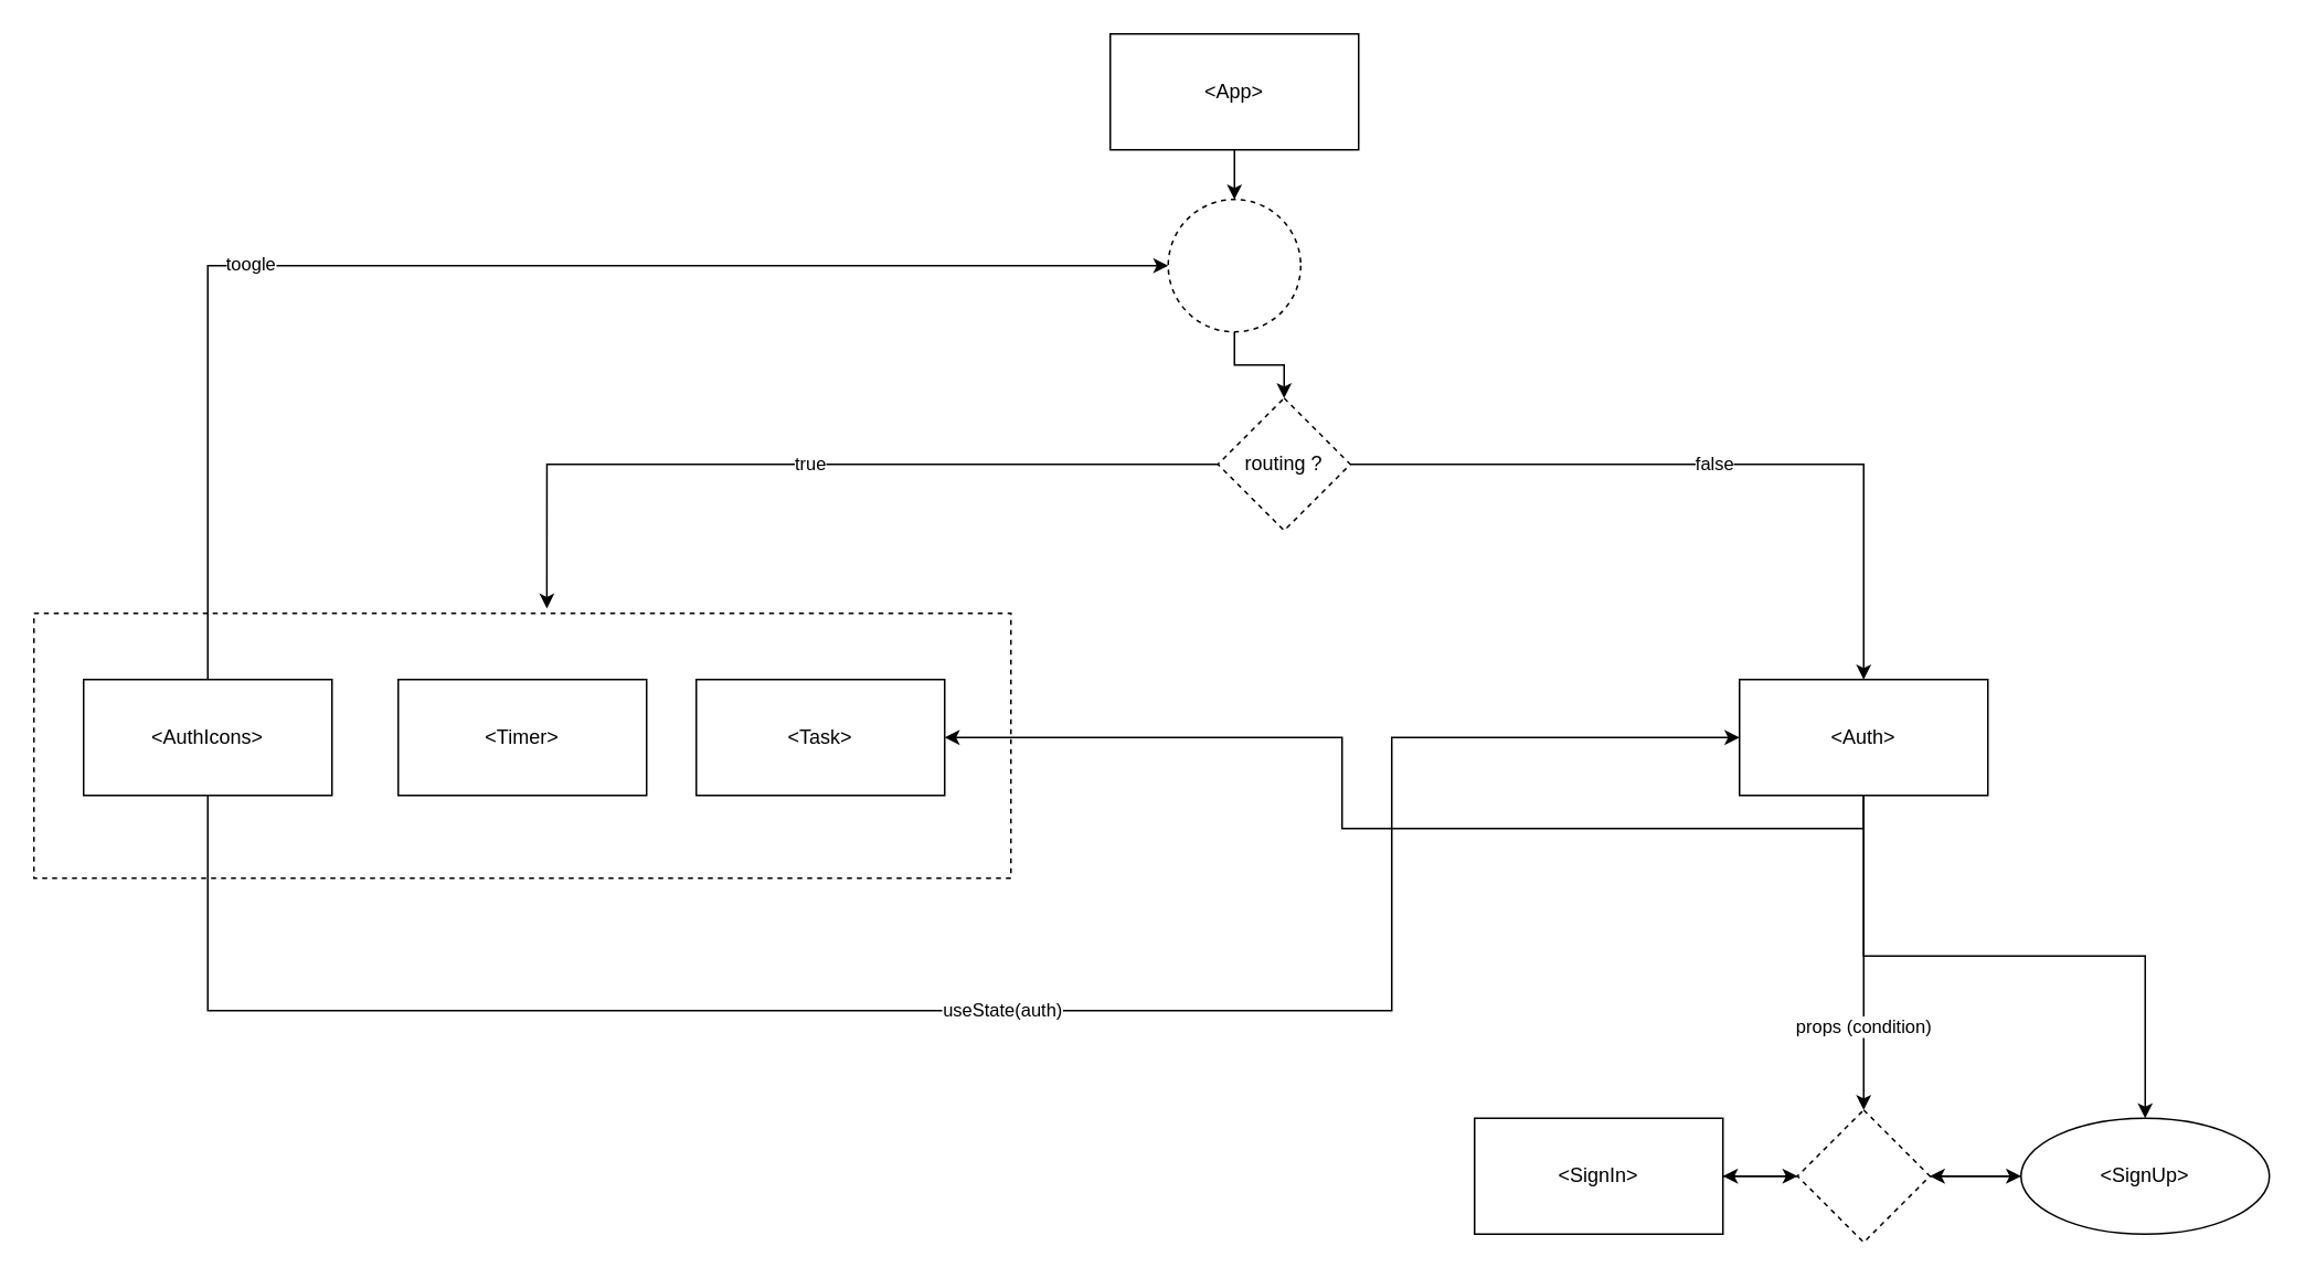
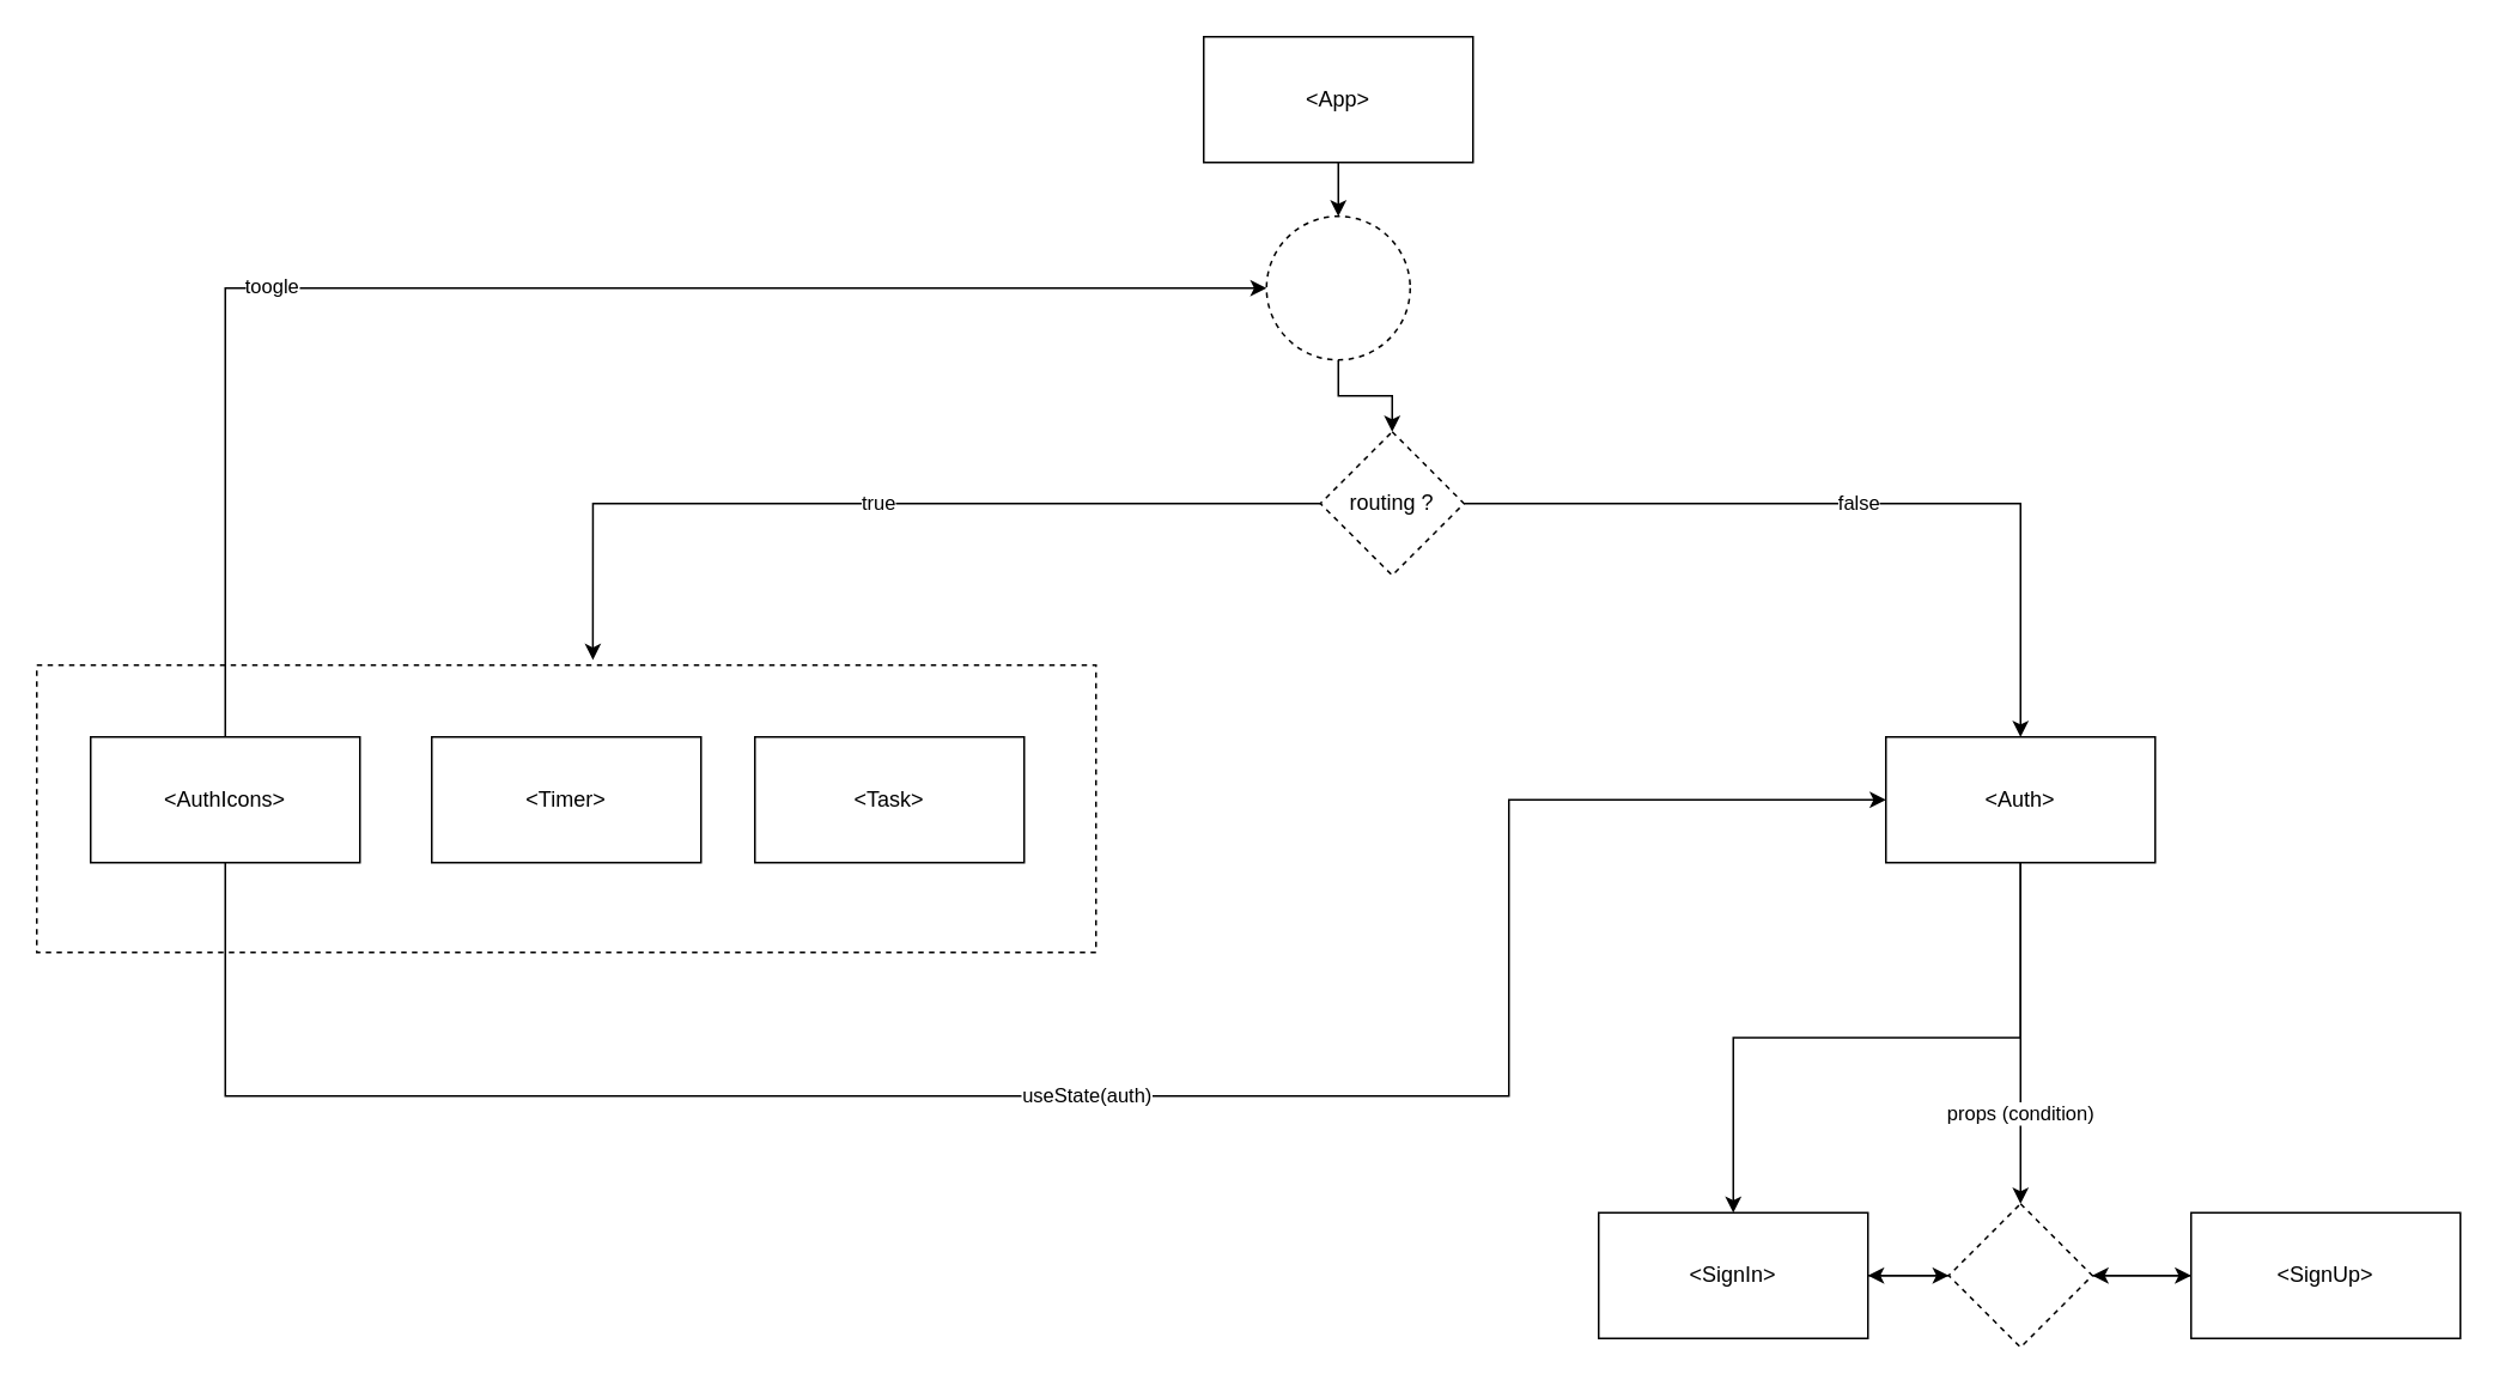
- <mxCell id="13" style="edgeStyle=orthogonalEdgeStyle;rounded=0;orthogonalLoop=1;jettySize=auto;html=1;exitX=0.5;exitY=1;exitDx=0;exitDy=0;" edge="1" parent="2" source="4" target="9"><mxGeometry relative="1" as="geometry" /></mxCell>
+ <mxCell id="13" style="edgeStyle=orthogonalEdgeStyle;rounded=0;orthogonalLoop=1;jettySize=auto;html=1;exitX=0.5;exitY=1;exitDx=0;exitDy=0;" edge="1" parent="2" source="4" target="12"><mxGeometry relative="1" as="geometry" /></mxCell>
- <mxCell id="11" style="edgeStyle=orthogonalEdgeStyle;rounded=0;orthogonalLoop=1;jettySize=auto;html=1;exitX=0.5;exitY=1;exitDx=0;exitDy=0;" edge="1" parent="2" source="4" target="10"><mxGeometry relative="1" as="geometry"><Array as="points"><mxPoint x="1105" y="557" /><mxPoint x="1275" y="557" /></Array></mxGeometry></mxCell>
- <mxCell id="10" value="&amp;lt;SignUp&amp;gt;" style="ellipse;whiteSpace=wrap;html=1;" vertex="1" parent="2"><mxGeometry x="1200" y="655" width="150" height="70" as="geometry" /></mxCell>
+ <mxCell id="10" value="&amp;lt;SignUp&amp;gt;" style="rounded=0;whiteSpace=wrap;html=1;" vertex="1" parent="2"><mxGeometry x="1200" y="655" width="150" height="70" as="geometry" /></mxCell>
